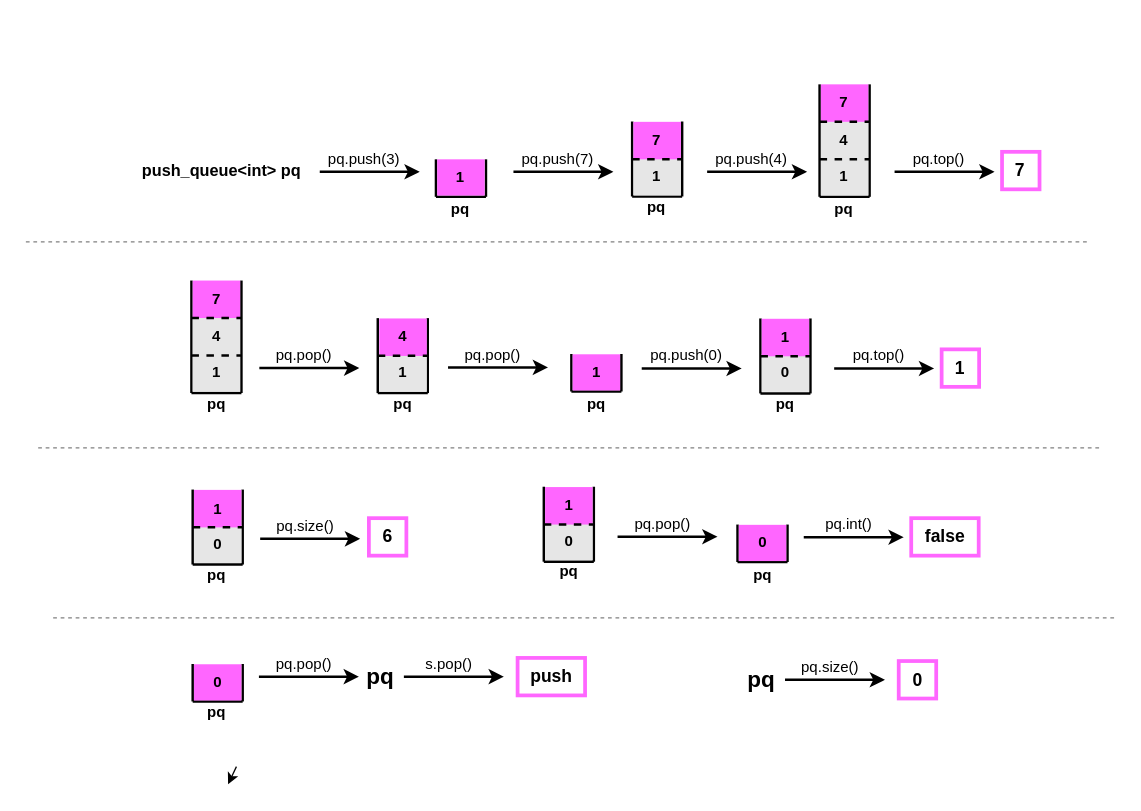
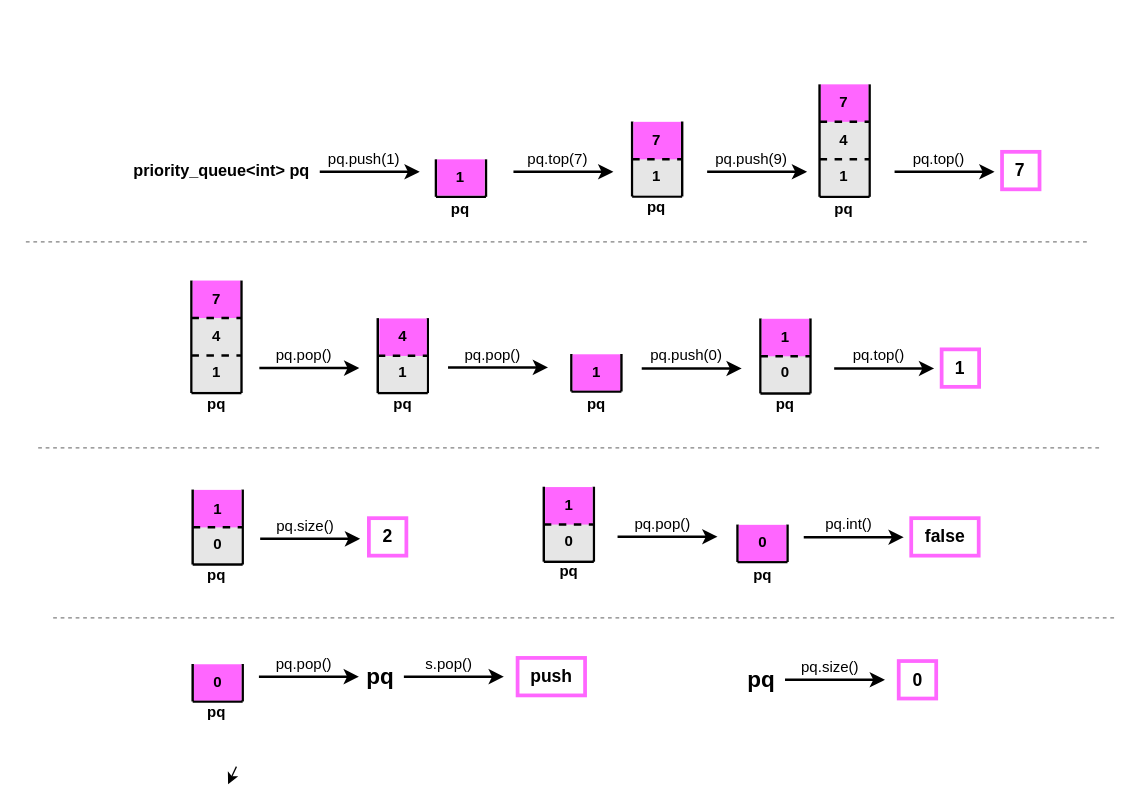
- <mxCell id="3" value="pq.push(3)" style="text;html=1;strokeColor=none;fillColor=none;align=center;verticalAlign=middle;whiteSpace=wrap;rounded=0;fontColor=#000000;fontStyle=0" parent="1" vertex="1"><mxGeometry x="261.34" y="117" width="60" height="20" as="geometry" /></mxCell>
+ <mxCell id="3" value="pq.push(1)" style="text;html=1;strokeColor=none;fillColor=none;align=center;verticalAlign=middle;whiteSpace=wrap;rounded=0;fontColor=#000000;fontStyle=0" parent="1" vertex="1"><mxGeometry x="261.34" y="117" width="60" height="20" as="geometry" /></mxCell>
- <mxCell id="8" value="pq.push(7)" style="text;html=1;strokeColor=none;fillColor=none;align=center;verticalAlign=middle;whiteSpace=wrap;rounded=0;fontColor=#000000;" parent="1" vertex="1"><mxGeometry x="416.34" y="117" width="60" height="20" as="geometry" /></mxCell>
+ <mxCell id="8" value="pq.top(7)" style="text;html=1;strokeColor=none;fillColor=none;align=center;verticalAlign=middle;whiteSpace=wrap;rounded=0;fontColor=#000000;" parent="1" vertex="1"><mxGeometry x="416.34" y="117" width="60" height="20" as="geometry" /></mxCell>
- <mxCell id="13" value="pq.push(4)" style="text;html=1;strokeColor=none;fillColor=none;align=center;verticalAlign=middle;whiteSpace=wrap;rounded=0;fontColor=#000000;" parent="1" vertex="1"><mxGeometry x="571.34" y="117" width="60" height="20" as="geometry" /></mxCell>
+ <mxCell id="13" value="pq.push(9)" style="text;html=1;strokeColor=none;fillColor=none;align=center;verticalAlign=middle;whiteSpace=wrap;rounded=0;fontColor=#000000;" parent="1" vertex="1"><mxGeometry x="571.34" y="117" width="60" height="20" as="geometry" /></mxCell>
- <mxCell id="48" value="push_queue&amp;lt;int&amp;gt; pq" style="text;html=1;strokeColor=none;fillColor=none;align=center;verticalAlign=middle;whiteSpace=wrap;rounded=0;fontColor=#000000;fontStyle=1;fontSize=13;" parent="1" vertex="1"><mxGeometry x="102" y="126" width="150" height="20" as="geometry" /></mxCell>
+ <mxCell id="48" value="priority_queue&amp;lt;int&amp;gt; pq" style="text;html=1;strokeColor=none;fillColor=none;align=center;verticalAlign=middle;whiteSpace=wrap;rounded=0;fontColor=#000000;fontStyle=1;fontSize=13;" parent="1" vertex="1"><mxGeometry x="102" y="126" width="150" height="20" as="geometry" /></mxCell>
- <mxCell id="79" value="6" style="text;html=1;strokeColor=#FF66FF;fillColor=none;align=center;verticalAlign=middle;whiteSpace=wrap;rounded=0;fontColor=#000000;fontStyle=1;fontSize=14;labelBorderColor=none;strokeWidth=3;" parent="1" vertex="1"><mxGeometry x="294.66" y="414.16" width="30" height="30" as="geometry" /></mxCell>
+ <mxCell id="79" value="2" style="text;html=1;strokeColor=#FF66FF;fillColor=none;align=center;verticalAlign=middle;whiteSpace=wrap;rounded=0;fontColor=#000000;fontStyle=1;fontSize=14;labelBorderColor=none;strokeWidth=3;" parent="1" vertex="1"><mxGeometry x="294.66" y="414.16" width="30" height="30" as="geometry" /></mxCell>
